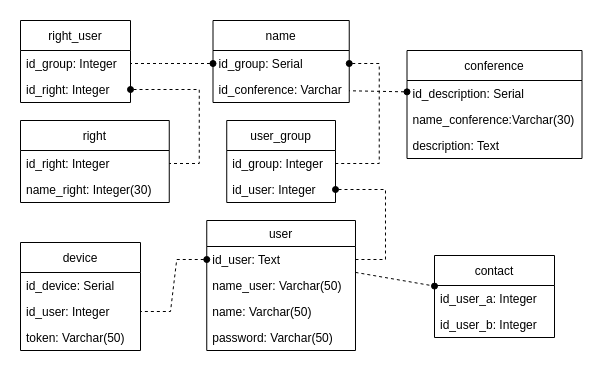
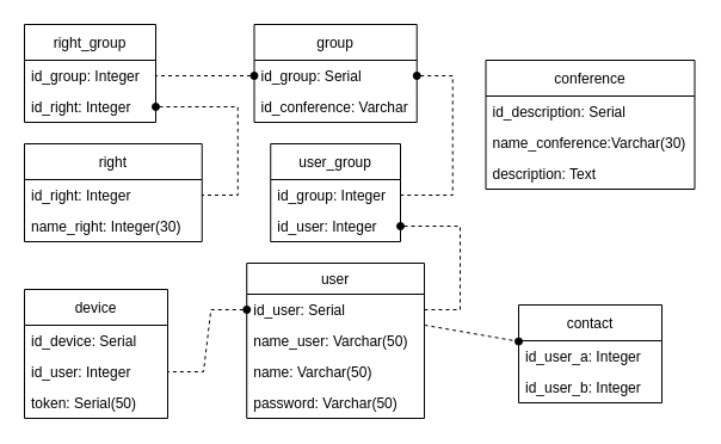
- <mxCell id="2" value="right_user" style="swimlane;fontStyle=0;childLayout=stackLayout;horizontal=1;startSize=30;fillColor=none;horizontalStack=0;resizeParent=1;resizeParentMax=0;resizeLast=0;collapsible=1;marginBottom=0;" parent="1" vertex="1"><mxGeometry y="20" width="110" height="82" as="geometry" x="20" /></mxCell>
+ <mxCell id="2" value="right_group" style="swimlane;fontStyle=0;childLayout=stackLayout;horizontal=1;startSize=30;fillColor=none;horizontalStack=0;resizeParent=1;resizeParentMax=0;resizeLast=0;collapsible=1;marginBottom=0;" parent="1" vertex="1"><mxGeometry y="20" width="110" height="82" as="geometry" x="20" /></mxCell>
- <mxCell id="27" value="name" style="swimlane;fontStyle=0;childLayout=stackLayout;horizontal=1;startSize=30;fillColor=none;horizontalStack=0;resizeParent=1;resizeParentMax=0;resizeLast=0;collapsible=1;marginBottom=0;" parent="1" vertex="1"><mxGeometry x="212.5" y="20" width="136.24" height="82" as="geometry" /></mxCell>
+ <mxCell id="27" value="group" style="swimlane;fontStyle=0;childLayout=stackLayout;horizontal=1;startSize=30;fillColor=none;horizontalStack=0;resizeParent=1;resizeParentMax=0;resizeLast=0;collapsible=1;marginBottom=0;" parent="1" vertex="1"><mxGeometry x="212.5" y="20" width="136.24" height="82" as="geometry" /></mxCell>
- <mxCell id="30" value="" style="fontSize=12;html=1;endArrow=none;startArrow=oval;rounded=0;startFill=1;endFill=0;dashed=1;" parent="1" source="21" target="29" edge="1"><mxGeometry width="100" height="100" relative="1" as="geometry"><mxPoint x="399.99" y="300" as="sourcePoint" /><mxPoint x="499.99" y="200" as="targetPoint" /></mxGeometry></mxCell>
- <mxCell id="6" value="id_user: Text" style="text;strokeColor=none;fillColor=none;align=left;verticalAlign=top;spacingLeft=4;spacingRight=4;overflow=hidden;rotatable=0;points=[[0,0.5],[1,0.5]];portConstraint=eastwest;" parent="5" vertex="1"><mxGeometry y="26" width="148.74" height="26" as="geometry" /></mxCell>
+ <mxCell id="6" value="id_user: Serial" style="text;strokeColor=none;fillColor=none;align=left;verticalAlign=top;spacingLeft=4;spacingRight=4;overflow=hidden;rotatable=0;points=[[0,0.5],[1,0.5]];portConstraint=eastwest;" parent="5" vertex="1"><mxGeometry y="26" width="148.74" height="26" as="geometry" /></mxCell>
- <mxCell id="19" value="token: Varchar(50)" style="text;strokeColor=none;fillColor=none;align=left;verticalAlign=top;spacingLeft=4;spacingRight=4;overflow=hidden;rotatable=0;points=[[0,0.5],[1,0.5]];portConstraint=eastwest;" parent="16" vertex="1"><mxGeometry y="82" width="120" height="26" as="geometry" /></mxCell>
+ <mxCell id="19" value="token: Serial(50)" style="text;strokeColor=none;fillColor=none;align=left;verticalAlign=top;spacingLeft=4;spacingRight=4;overflow=hidden;rotatable=0;points=[[0,0.5],[1,0.5]];portConstraint=eastwest;" parent="16" vertex="1"><mxGeometry y="82" width="120" height="26" as="geometry" /></mxCell>
